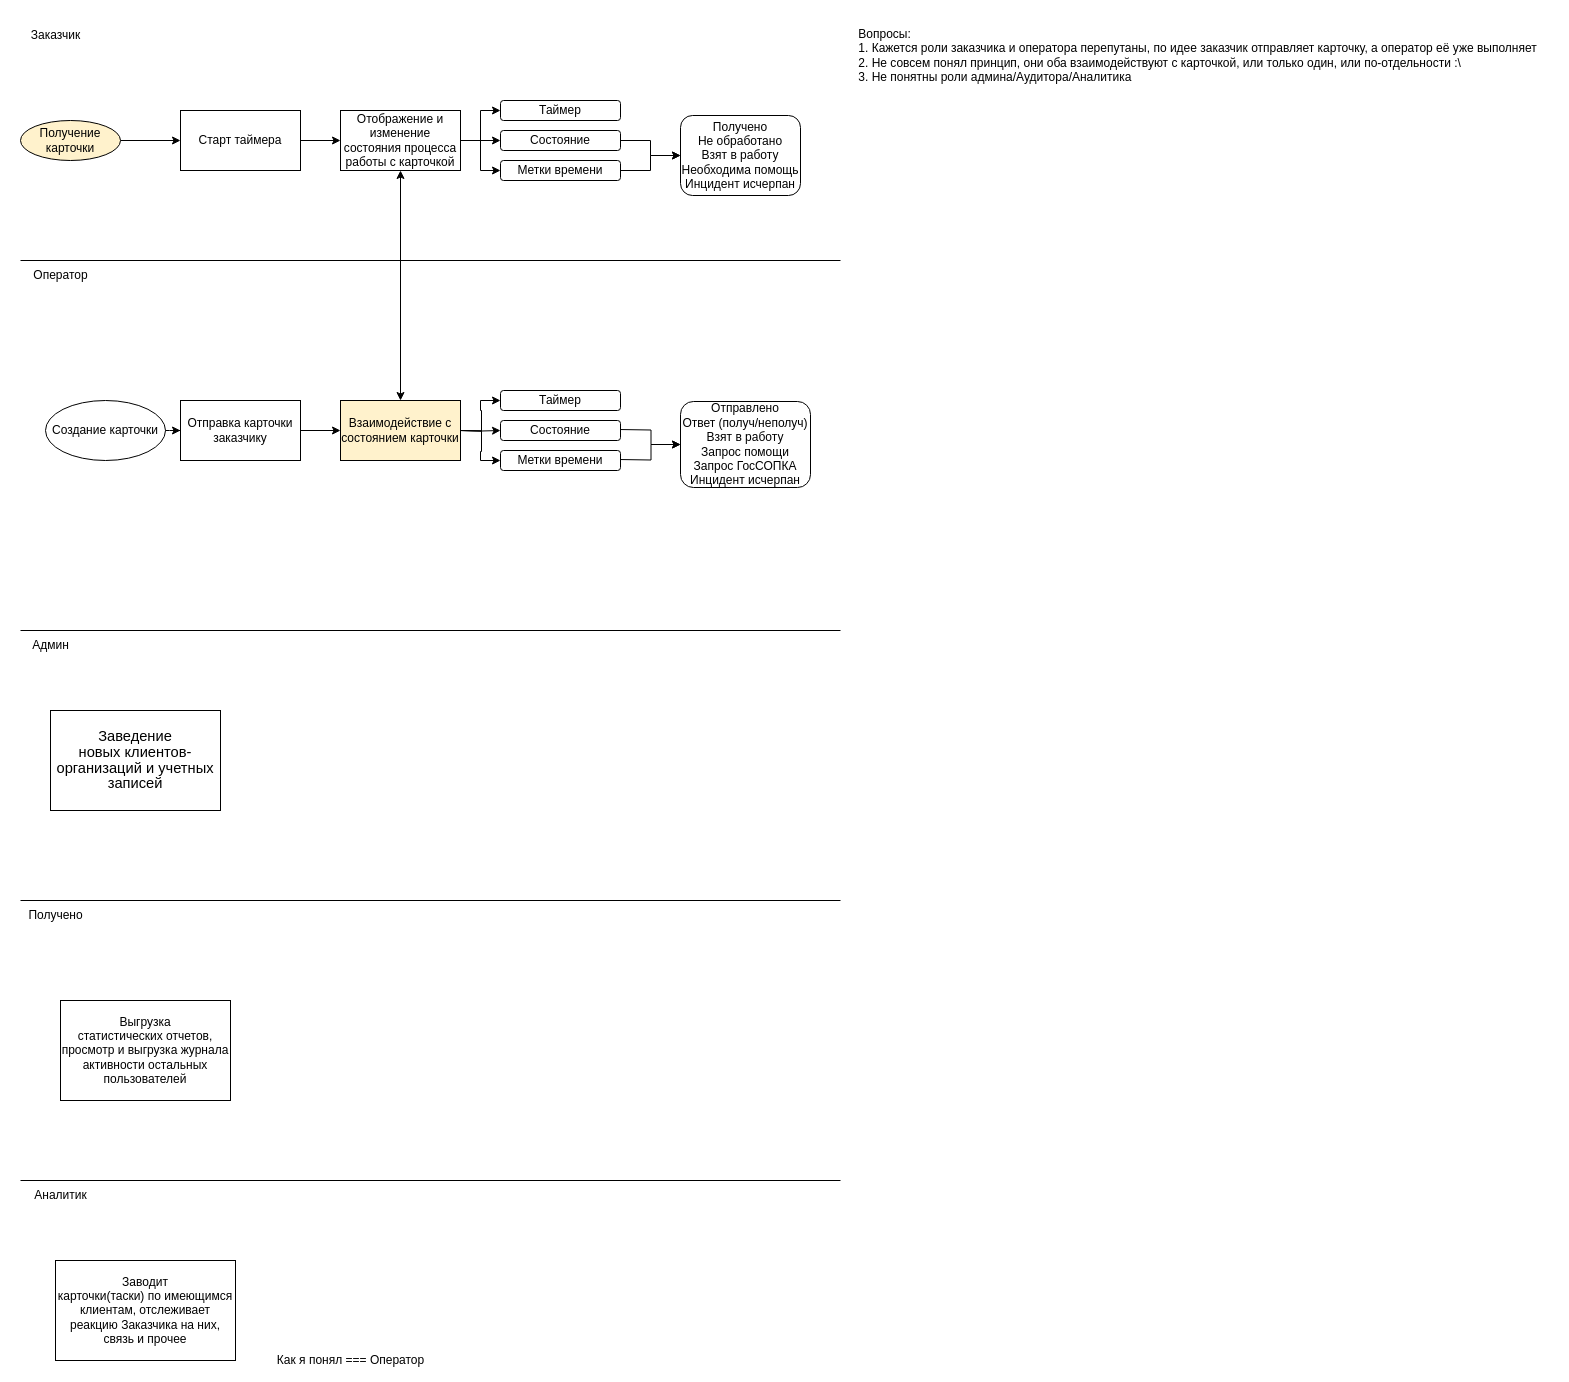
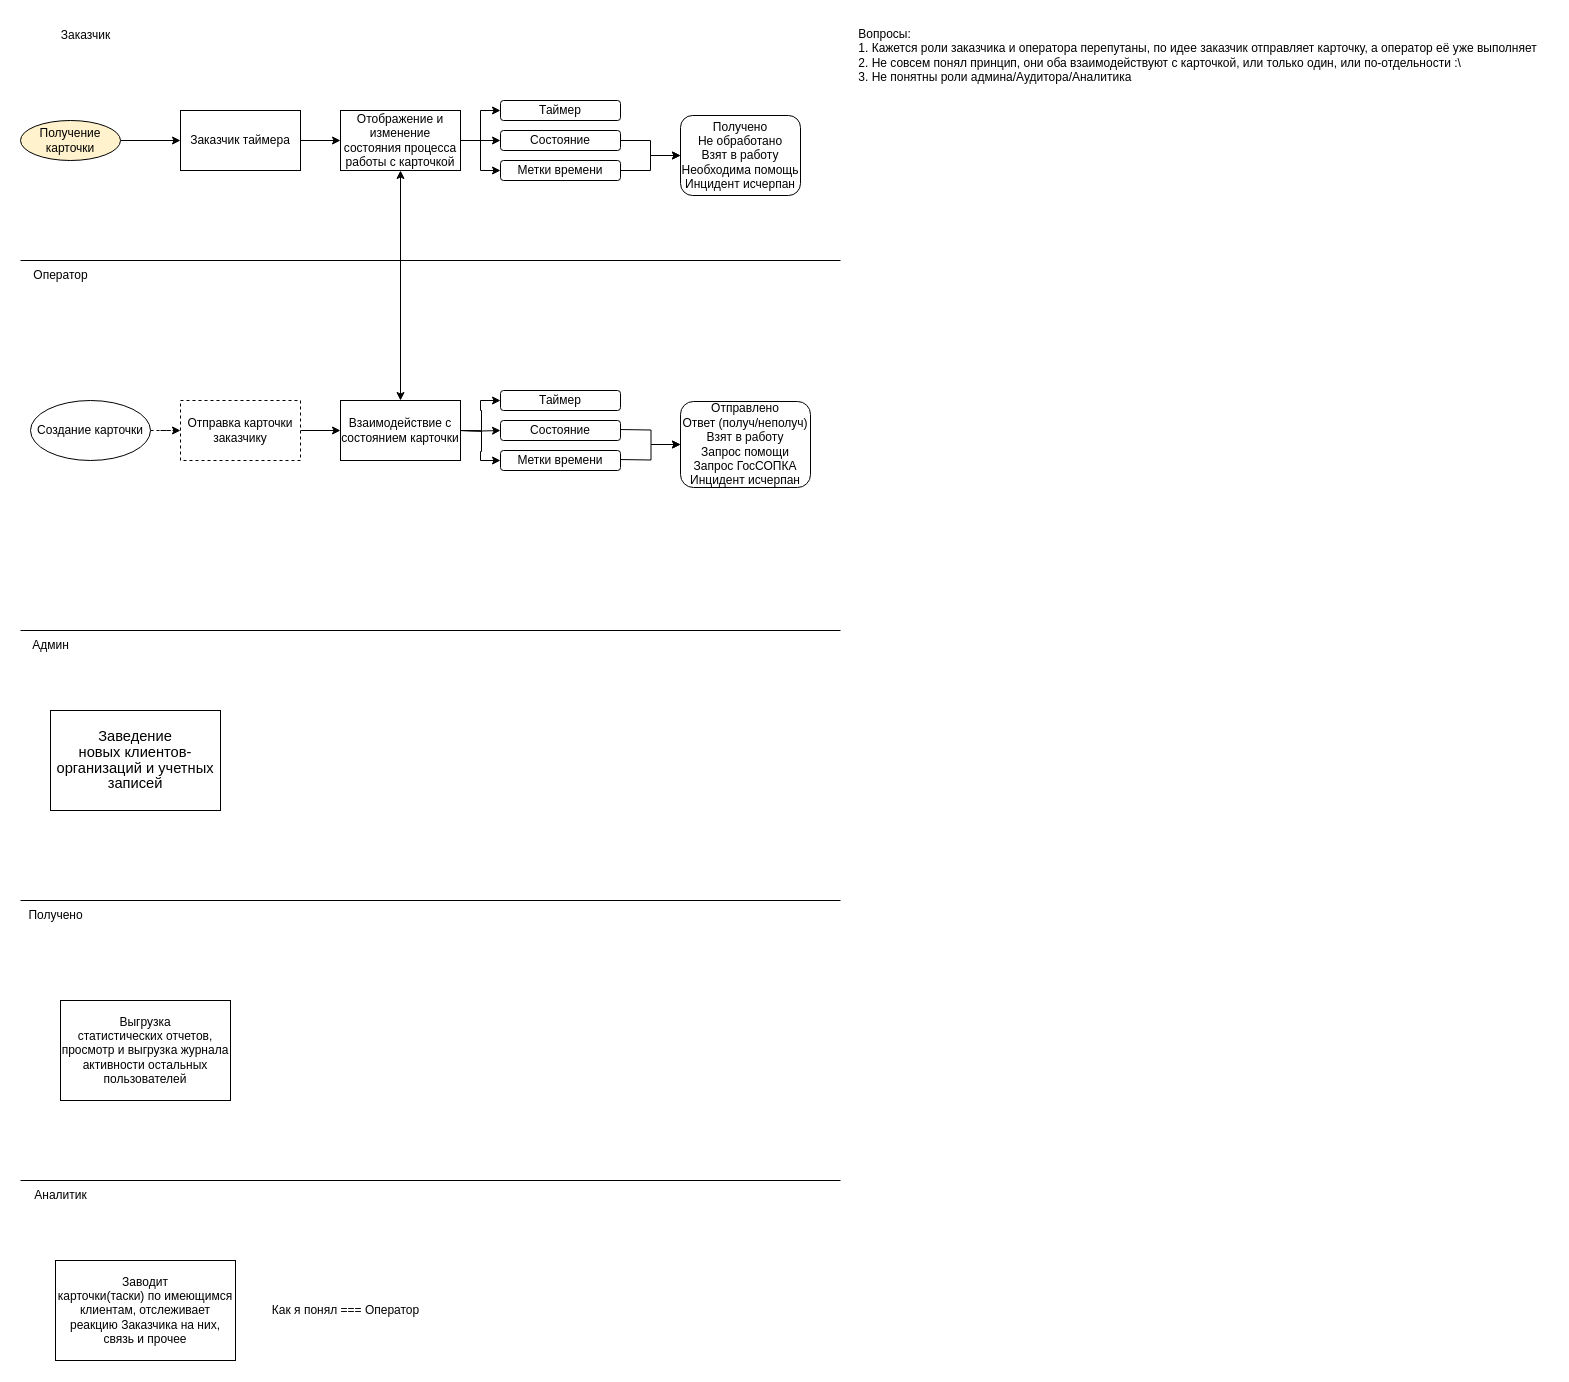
- <mxCell id="4" value="Заказчик" style="text;html=1;align=center;verticalAlign=middle;resizable=0;points=[];autosize=1;strokeColor=none;fillColor=none;" vertex="1" parent="1"><mxGeometry width="70" height="30" as="geometry" x="20" y="20" /></mxCell>
+ <mxCell id="4" value="Заказчик" style="text;html=1;align=center;verticalAlign=middle;resizable=0;points=[];autosize=1;strokeColor=none;fillColor=none;" vertex="1" parent="1"><mxGeometry x="50" y="20" width="70" height="30" as="geometry" /></mxCell>
- <mxCell id="14" value="Старт таймера" style="rounded=0;whiteSpace=wrap;html=1;" vertex="1" parent="1"><mxGeometry x="180" y="110" width="120" height="60" as="geometry" /></mxCell>
+ <mxCell id="14" value="Заказчик таймера" style="rounded=0;whiteSpace=wrap;html=1;" vertex="1" parent="1"><mxGeometry x="180" y="110" width="120" height="60" as="geometry" /></mxCell>
- <mxCell id="16" value="Создание карточки" style="ellipse;whiteSpace=wrap;html=1;" vertex="1" parent="1"><mxGeometry x="45" y="400" width="120" height="60" as="geometry" /></mxCell>
+ <mxCell id="16" value="Создание карточки" style="ellipse;whiteSpace=wrap;html=1;" vertex="1" parent="1"><mxGeometry x="30" y="400" width="120" height="60" as="geometry" /></mxCell>
- <mxCell id="18" value="Отправка карточки заказчику" style="rounded=0;whiteSpace=wrap;html=1;" vertex="1" parent="1"><mxGeometry x="180" y="400" width="120" height="60" as="geometry" /></mxCell>
+ <mxCell id="18" value="Отправка карточки заказчику" style="rounded=0;whiteSpace=wrap;html=1;dashed=1;" vertex="1" parent="1"><mxGeometry x="180" y="400" width="120" height="60" as="geometry" /></mxCell>
- <mxCell id="19" value="Взаимодействие с состоянием карточки" style="rounded=0;whiteSpace=wrap;html=1;fillColor=#fff2cc;" vertex="1" parent="1"><mxGeometry x="340" y="400" width="120" height="60" as="geometry" /></mxCell>
+ <mxCell id="19" value="Взаимодействие с состоянием карточки" style="rounded=0;whiteSpace=wrap;html=1;" vertex="1" parent="1"><mxGeometry x="340" y="400" width="120" height="60" as="geometry" /></mxCell>
- <mxCell id="29" value="Как я понял === Оператор" style="text;html=1;align=center;verticalAlign=middle;resizable=0;points=[];autosize=1;strokeColor=none;fillColor=none;" vertex="1" parent="1"><mxGeometry x="265" y="1345" width="170" height="30" as="geometry" /></mxCell>
+ <mxCell id="29" value="Как я понял === Оператор" style="text;html=1;align=center;verticalAlign=middle;resizable=0;points=[];autosize=1;strokeColor=none;fillColor=none;" vertex="1" parent="1"><mxGeometry x="260" y="1295" width="170" height="30" as="geometry" /></mxCell>
